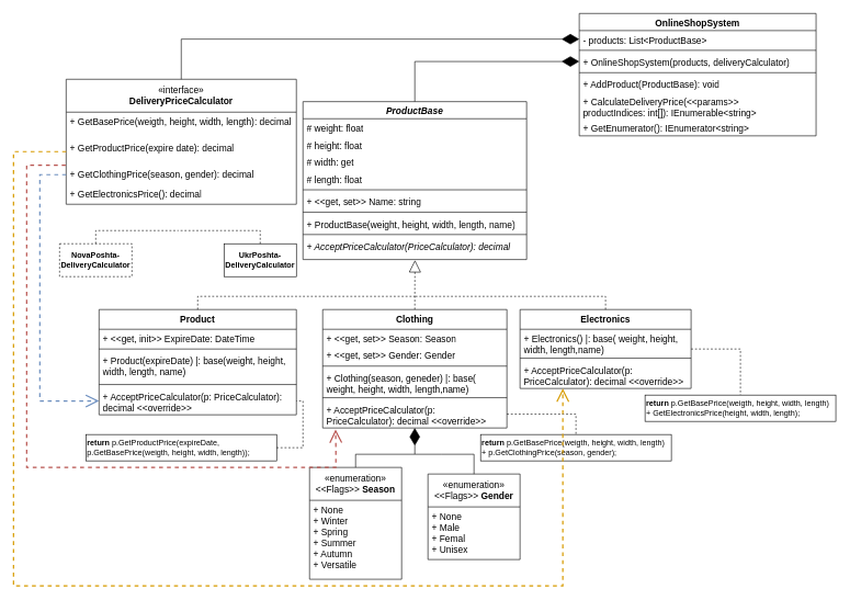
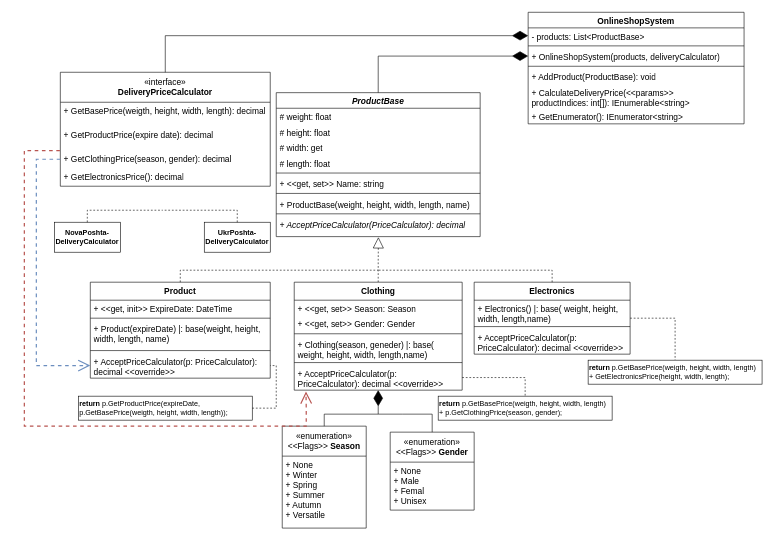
- <mxCell id="53" value="NovaPoshta-&lt;br style=&quot;font-size: 12px;&quot;&gt;DeliveryCalculator" style="html=1;whiteSpace=wrap;fontSize=12;fontStyle=1;dashed=1;" parent="1" vertex="1"><mxGeometry x="90" y="370" width="110" height="50" as="geometry" /></mxCell>
+ <mxCell id="53" value="NovaPoshta-&lt;br style=&quot;font-size: 12px;&quot;&gt;DeliveryCalculator" style="html=1;whiteSpace=wrap;fontSize=12;fontStyle=1" parent="1" vertex="1"><mxGeometry x="90" y="370" width="110" height="50" as="geometry" /></mxCell>
- <mxCell id="52" style="edgeStyle=orthogonalEdgeStyle;rounded=0;orthogonalLoop=1;jettySize=auto;html=1;exitX=0;exitY=0.5;exitDx=0;exitDy=0;entryX=0.25;entryY=1;entryDx=0;entryDy=0;dashed=1;endArrow=open;endFill=0;endSize=16;strokeWidth=2;fillColor=#ffe6cc;strokeColor=#d79b00;" parent="1" source="40" target="28" edge="1"><mxGeometry relative="1" as="geometry"><Array as="points"><mxPoint x="20" y="230" /><mxPoint x="20" y="890" /><mxPoint x="855" y="890" /></Array></mxGeometry></mxCell>
